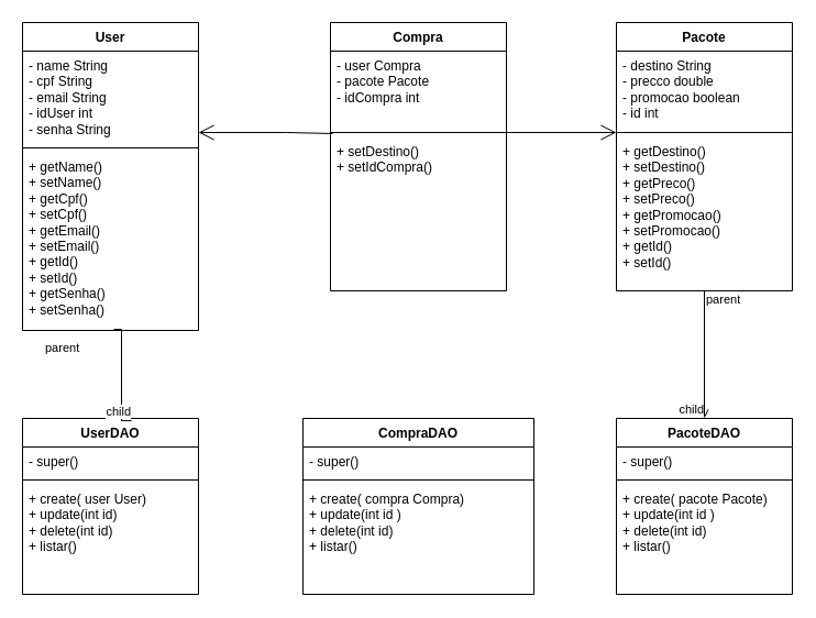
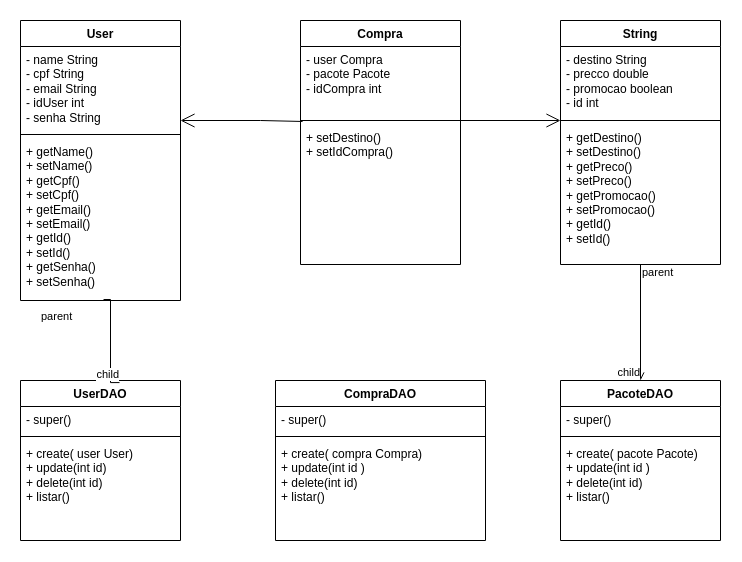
- <mxCell id="6" value="Pacote" style="swimlane;fontStyle=1;align=center;verticalAlign=top;childLayout=stackLayout;horizontal=1;startSize=26;horizontalStack=0;resizeParent=1;resizeParentMax=0;resizeLast=0;collapsible=1;marginBottom=0;whiteSpace=wrap;html=1;" parent="1" vertex="1"><mxGeometry x="560" y="20" width="160" height="244" as="geometry" /></mxCell>
+ <mxCell id="6" value="String" style="swimlane;fontStyle=1;align=center;verticalAlign=top;childLayout=stackLayout;horizontal=1;startSize=26;horizontalStack=0;resizeParent=1;resizeParentMax=0;resizeLast=0;collapsible=1;marginBottom=0;whiteSpace=wrap;html=1;" parent="1" vertex="1"><mxGeometry x="560" y="20" width="160" height="244" as="geometry" /></mxCell>
